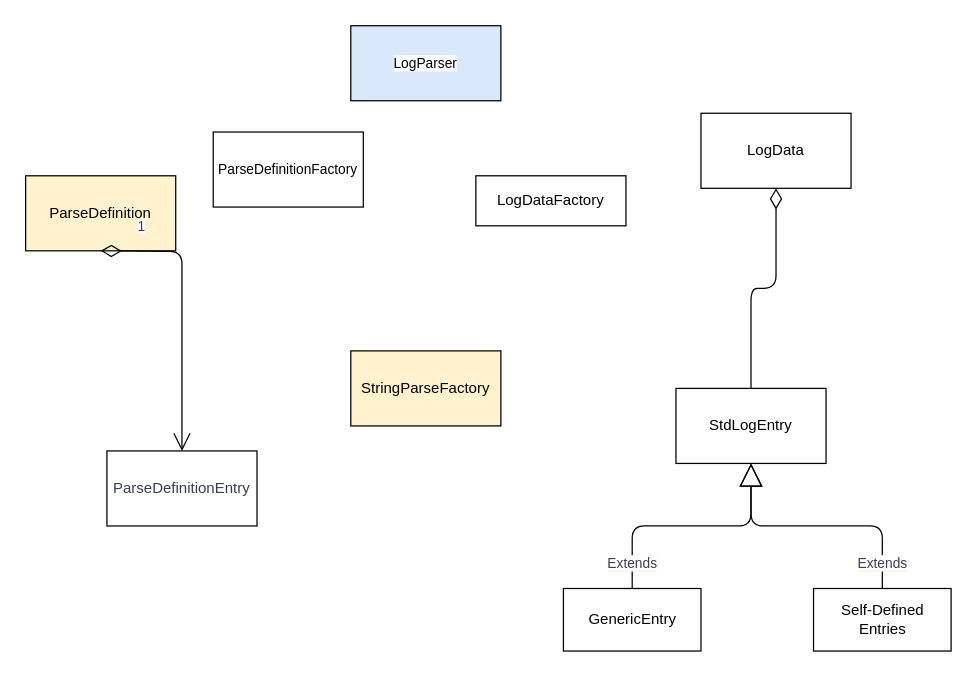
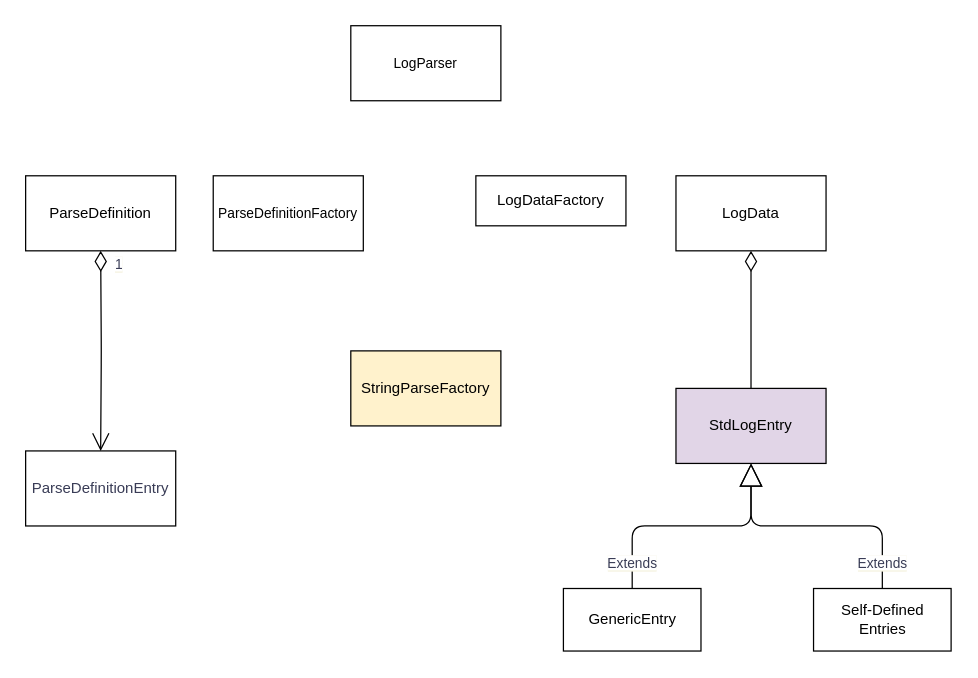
- <mxCell id="15" value="LogParser" style="rounded=0;whiteSpace=wrap;html=1;labelBackgroundColor=#FFFFFF;strokeColor=#000000;fillColor=#dae8fc;fontSize=11;align=center;" vertex="1" parent="1"><mxGeometry x="280" y="20" width="120" height="60" as="geometry" /></mxCell>
+ <mxCell id="15" value="LogParser" style="rounded=0;whiteSpace=wrap;html=1;labelBackgroundColor=#FFFFFF;strokeColor=#000000;fillColor=#FFFFFF;fontSize=11;align=center;" vertex="1" parent="1"><mxGeometry x="280" y="20" width="120" height="60" as="geometry" /></mxCell>
- <mxCell id="7" value="LogData" style="rounded=0;whiteSpace=wrap;html=1;" parent="1" vertex="1"><mxGeometry x="560" y="90" width="120" height="60" as="geometry" /></mxCell>
+ <mxCell id="7" value="LogData" style="rounded=0;whiteSpace=wrap;html=1;" parent="1" vertex="1"><mxGeometry x="540" y="140" width="120" height="60" as="geometry" /></mxCell>
- <mxCell id="14" value="ParseDefinitionFactory" style="rounded=0;whiteSpace=wrap;html=1;labelBackgroundColor=#FFFFFF;strokeColor=#000000;fillColor=#FFFFFF;fontSize=11;align=center;" vertex="1" parent="1"><mxGeometry x="170" y="105" width="120" height="60" as="geometry" /></mxCell>
+ <mxCell id="14" value="ParseDefinitionFactory" style="rounded=0;whiteSpace=wrap;html=1;labelBackgroundColor=#FFFFFF;strokeColor=#000000;fillColor=#FFFFFF;fontSize=11;align=center;" vertex="1" parent="1"><mxGeometry x="170" y="140" width="120" height="60" as="geometry" /></mxCell>
- <mxCell id="2" value="ParseDefinition" style="rounded=0;whiteSpace=wrap;html=1;fillColor=#fff2cc;" parent="1" vertex="1"><mxGeometry x="20" y="140" width="120" height="60" as="geometry" /></mxCell>
+ <mxCell id="2" value="ParseDefinition" style="rounded=0;whiteSpace=wrap;html=1;" parent="1" vertex="1"><mxGeometry x="20" y="140" width="120" height="60" as="geometry" /></mxCell>
- <mxCell id="8" value="StdLogEntry" style="rounded=0;whiteSpace=wrap;html=1;" parent="1" vertex="1"><mxGeometry x="540" y="310" width="120" height="60" as="geometry" /></mxCell>
+ <mxCell id="8" value="StdLogEntry" style="rounded=0;whiteSpace=wrap;html=1;fillColor=#e1d5e7;" parent="1" vertex="1"><mxGeometry x="540" y="310" width="120" height="60" as="geometry" /></mxCell>
- <mxCell id="3" value="ParseDefinitionEntry" style="rounded=0;whiteSpace=wrap;html=1;fontColor=#393C56;fillColor=#FFFFFF;" parent="1" vertex="1"><mxGeometry x="85" y="360" width="120" height="60" as="geometry" /></mxCell>
+ <mxCell id="3" value="ParseDefinitionEntry" style="rounded=0;whiteSpace=wrap;html=1;fontColor=#393C56;fillColor=#FFFFFF;" parent="1" vertex="1"><mxGeometry x="20" y="360" width="120" height="60" as="geometry" /></mxCell>
